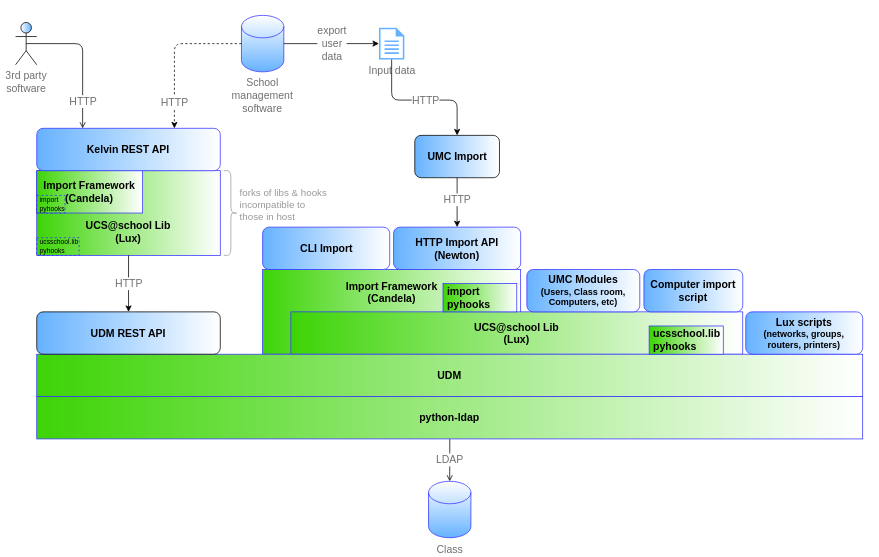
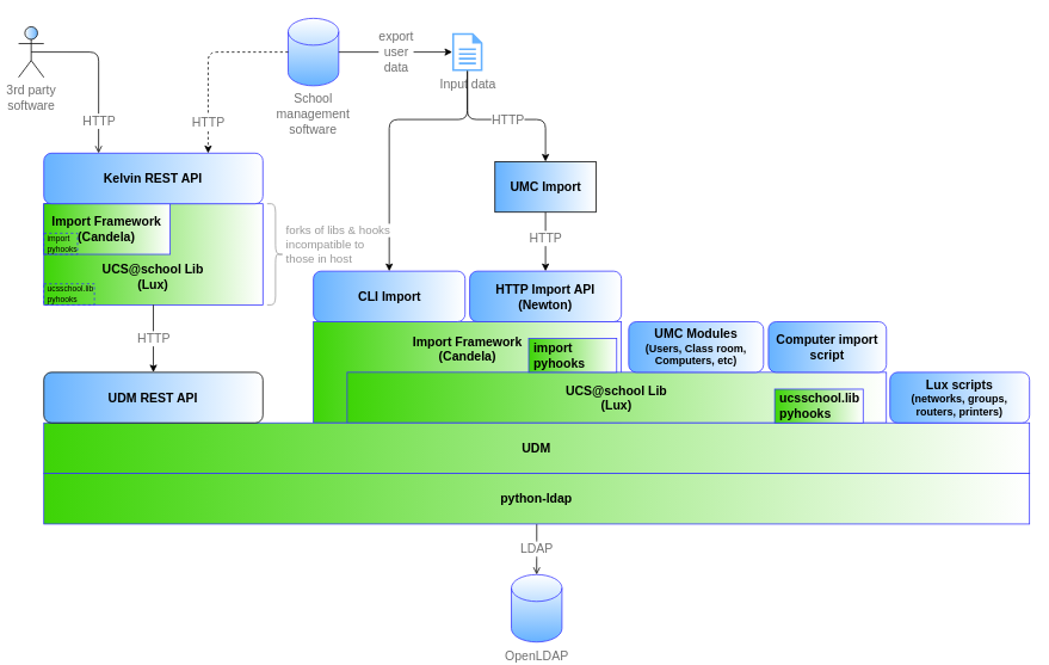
- <mxCell id="6" value="UMC Import" style="rounded=1;whiteSpace=wrap;html=1;gradientDirection=west;gradientColor=#66B2FF;fontSize=14;fontStyle=1" parent="1" vertex="1"><mxGeometry x="552.513" y="180.083" width="113" height="56.5" as="geometry" /></mxCell>
+ <mxCell id="6" value="UMC Import" style="whiteSpace=wrap;html=1;gradientDirection=west;gradientColor=#66B2FF;fontSize=14;fontStyle=1;rounded=0;" parent="1" vertex="1"><mxGeometry x="552.513" y="180.083" width="113" height="56.5" as="geometry" /></mxCell>
+ <mxCell id="13" style="edgeStyle=orthogonalEdgeStyle;orthogonalLoop=1;jettySize=auto;html=1;entryX=0.5;entryY=0;entryDx=0;entryDy=0;rounded=1;exitX=0.5;exitY=1;exitDx=0;exitDy=0;exitPerimeter=0;" parent="1" source="3" target="12" edge="1"><mxGeometry relative="1" as="geometry"><mxPoint x="434.804" y="180.083" as="targetPoint" /><Array as="points"><mxPoint x="521.908" y="132.999" /><mxPoint x="434.333" y="132.999" /></Array></mxGeometry></mxCell>
- <mxCell id="5" value="Class" style="shape=cylinder3;whiteSpace=wrap;html=1;boundedLbl=1;backgroundOutline=1;size=15;labelBackgroundColor=none;fontSize=14;fontColor=#707070;strokeColor=#3333FF;gradientColor=#66B2FF;labelPosition=center;verticalLabelPosition=bottom;align=center;verticalAlign=top;" parent="1" vertex="1"><mxGeometry x="570.875" y="641.497" width="56.5" height="75.333" as="geometry" /></mxCell>
+ <mxCell id="5" value="OpenLDAP" style="shape=cylinder3;whiteSpace=wrap;html=1;boundedLbl=1;backgroundOutline=1;size=15;labelBackgroundColor=none;fontSize=14;fontColor=#707070;strokeColor=#3333FF;gradientColor=#66B2FF;labelPosition=center;verticalLabelPosition=bottom;align=center;verticalAlign=top;" parent="1" vertex="1"><mxGeometry x="570.875" y="641.497" width="56.5" height="75.333" as="geometry" /></mxCell>
